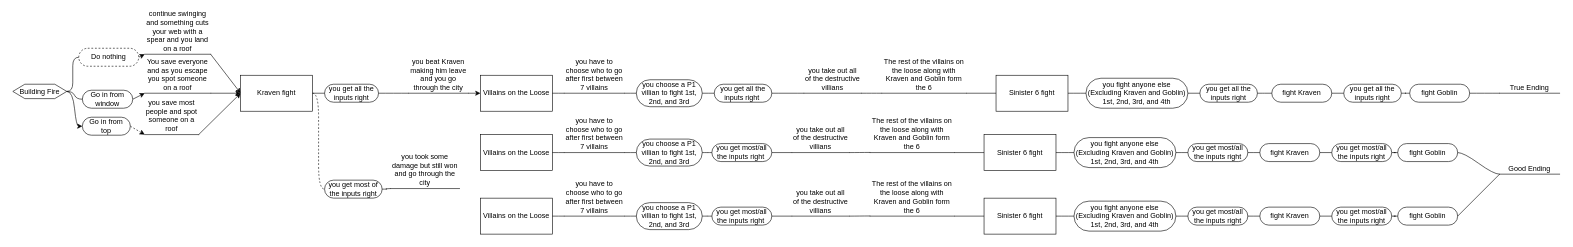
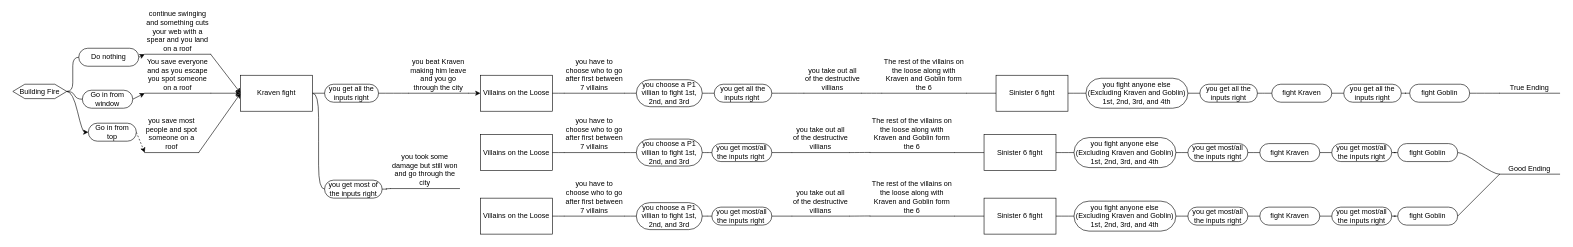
- <mxCell id="11" value="Do nothing" style="whiteSpace=wrap;html=1;rounded=1;arcSize=50;align=center;verticalAlign=middle;strokeWidth=1;autosize=1;spacing=4;treeFolding=1;treeMoving=1;newEdgeStyle={&quot;edgeStyle&quot;:&quot;entityRelationEdgeStyle&quot;,&quot;startArrow&quot;:&quot;none&quot;,&quot;endArrow&quot;:&quot;none&quot;,&quot;segment&quot;:10,&quot;curved&quot;:1};dashed=1;" parent="1" vertex="1"><mxGeometry x="130" y="80" width="100" height="30" as="geometry" /></mxCell>
+ <mxCell id="11" value="Do nothing" style="whiteSpace=wrap;html=1;rounded=1;arcSize=50;align=center;verticalAlign=middle;strokeWidth=1;autosize=1;spacing=4;treeFolding=1;treeMoving=1;newEdgeStyle={&quot;edgeStyle&quot;:&quot;entityRelationEdgeStyle&quot;,&quot;startArrow&quot;:&quot;none&quot;,&quot;endArrow&quot;:&quot;none&quot;,&quot;segment&quot;:10,&quot;curved&quot;:1};" parent="1" vertex="1"><mxGeometry x="130" y="80" width="100" height="30" as="geometry" /></mxCell>
- <mxCell id="9" value="you save most people and spot someone on a roof" style="whiteSpace=wrap;html=1;shape=partialRectangle;top=0;left=0;bottom=1;right=0;points=[[0,1],[1,1]];fillColor=none;align=center;verticalAlign=bottom;routingCenterY=0.5;snapToPoint=1;recursiveResize=0;autosize=1;treeFolding=1;treeMoving=1;newEdgeStyle={&quot;edgeStyle&quot;:&quot;entityRelationEdgeStyle&quot;,&quot;startArrow&quot;:&quot;none&quot;,&quot;endArrow&quot;:&quot;none&quot;,&quot;segment&quot;:10,&quot;curved&quot;:1};" parent="1" vertex="1"><mxGeometry x="240" y="164" width="90" height="60" as="geometry" /></mxCell>
+ <mxCell id="9" value="you save most people and spot someone on a roof" style="whiteSpace=wrap;html=1;shape=partialRectangle;top=0;left=0;bottom=1;right=0;points=[[0,1],[1,1]];fillColor=none;align=center;verticalAlign=bottom;routingCenterY=0.5;snapToPoint=1;recursiveResize=0;autosize=1;treeFolding=1;treeMoving=1;newEdgeStyle={&quot;edgeStyle&quot;:&quot;entityRelationEdgeStyle&quot;,&quot;startArrow&quot;:&quot;none&quot;,&quot;endArrow&quot;:&quot;none&quot;,&quot;segment&quot;:10,&quot;curved&quot;:1};" parent="1" vertex="1"><mxGeometry x="240" y="194" width="90" height="60" as="geometry" /></mxCell>
- <mxCell id="17" value="Go in from top" style="whiteSpace=wrap;html=1;rounded=1;arcSize=50;align=center;verticalAlign=middle;strokeWidth=1;autosize=1;spacing=4;treeFolding=1;treeMoving=1;newEdgeStyle={&quot;edgeStyle&quot;:&quot;entityRelationEdgeStyle&quot;,&quot;startArrow&quot;:&quot;none&quot;,&quot;endArrow&quot;:&quot;none&quot;,&quot;segment&quot;:10,&quot;curved&quot;:1};" parent="1" vertex="1"><mxGeometry x="136" y="195" width="80" height="30" as="geometry" /></mxCell>
+ <mxCell id="17" value="Go in from top" style="whiteSpace=wrap;html=1;rounded=1;arcSize=50;align=center;verticalAlign=middle;strokeWidth=1;autosize=1;spacing=4;treeFolding=1;treeMoving=1;newEdgeStyle={&quot;edgeStyle&quot;:&quot;entityRelationEdgeStyle&quot;,&quot;startArrow&quot;:&quot;none&quot;,&quot;endArrow&quot;:&quot;none&quot;,&quot;segment&quot;:10,&quot;curved&quot;:1};" parent="1" vertex="1"><mxGeometry x="146" y="205" width="80" height="30" as="geometry" /></mxCell>
- <mxCell id="38" value="" style="edgeStyle=entityRelationEdgeStyle;startArrow=none;endArrow=none;segment=10;curved=1;rounded=0;exitX=1;exitY=0.5;exitDx=0;exitDy=0;dashed=1;" edge="1" target="37" parent="1" source="10"><mxGeometry relative="1" as="geometry"><mxPoint x="440" y="300" as="sourcePoint" /></mxGeometry></mxCell>
+ <mxCell id="38" value="" style="edgeStyle=entityRelationEdgeStyle;startArrow=none;endArrow=none;segment=10;curved=1;rounded=0;exitX=1;exitY=0.5;exitDx=0;exitDy=0;" edge="1" target="37" parent="1" source="10"><mxGeometry relative="1" as="geometry"><mxPoint x="440" y="300" as="sourcePoint" /></mxGeometry></mxCell>
